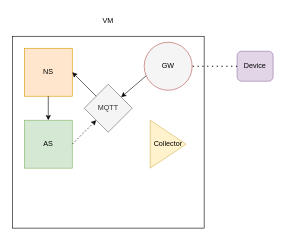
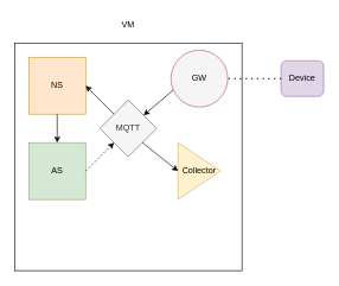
+ <mxCell id="15" value="" style="endArrow=classic;html=1;rounded=0;exitX=1;exitY=1;exitDx=0;exitDy=0;entryX=0;entryY=0.5;entryDx=0;entryDy=0;" parent="4" source="8" target="10" edge="1"><mxGeometry width="50" height="50" relative="1" as="geometry"><mxPoint x="115" y="280" as="sourcePoint" /><mxPoint x="165" y="230" as="targetPoint" /></mxGeometry></mxCell>
